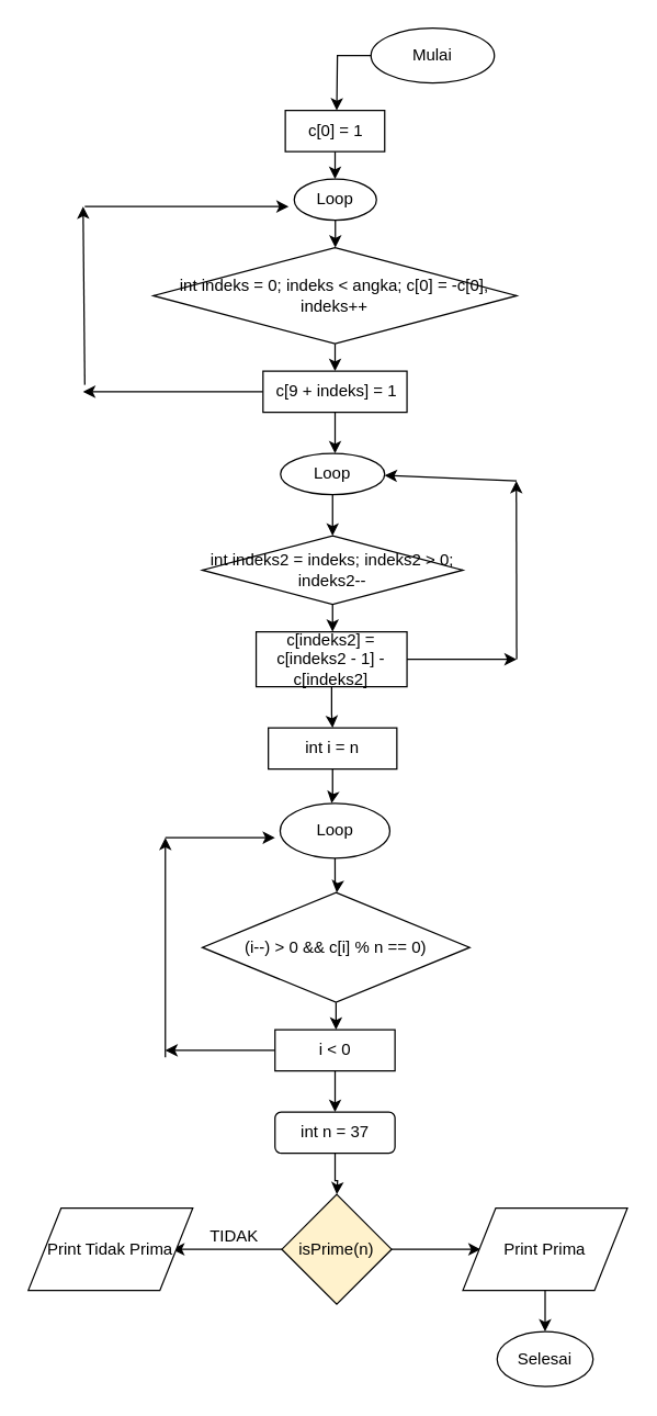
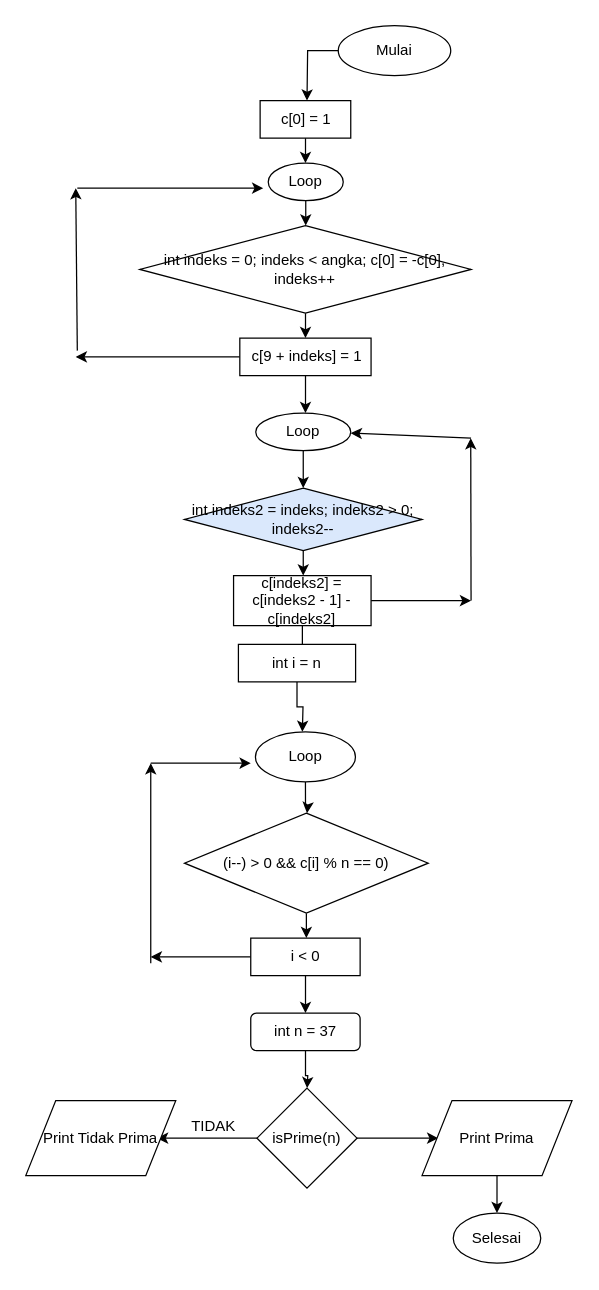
- <mxCell id="18" value="int indeks2 = indeks; indeks2 &amp;gt; 0; indeks2--" style="rhombus;whiteSpace=wrap;html=1;" vertex="1" parent="1"><mxGeometry x="147" y="390" width="190" height="50" as="geometry" /></mxCell>
+ <mxCell id="18" value="int indeks2 = indeks; indeks2 &amp;gt; 0; indeks2--" style="rhombus;whiteSpace=wrap;html=1;fillColor=#dae8fc;" vertex="1" parent="1"><mxGeometry x="147" y="390" width="190" height="50" as="geometry" /></mxCell>
- <mxCell id="23" value="int i = n" style="rounded=0;whiteSpace=wrap;html=1;" vertex="1" parent="1"><mxGeometry x="195.13" y="530" width="93.75" height="30" as="geometry" /></mxCell>
+ <mxCell id="23" value="int i = n" style="rounded=0;whiteSpace=wrap;html=1;" vertex="1" parent="1"><mxGeometry x="190.13" y="515" width="93.75" height="30" as="geometry" /></mxCell>
- <mxCell id="39" value="isPrime(n)" style="rhombus;whiteSpace=wrap;html=1;fillColor=#fff2cc;" vertex="1" parent="1"><mxGeometry x="205" y="870" width="80" height="80" as="geometry" /></mxCell>
+ <mxCell id="39" value="isPrime(n)" style="rhombus;whiteSpace=wrap;html=1;" vertex="1" parent="1"><mxGeometry x="205" y="870" width="80" height="80" as="geometry" /></mxCell>
